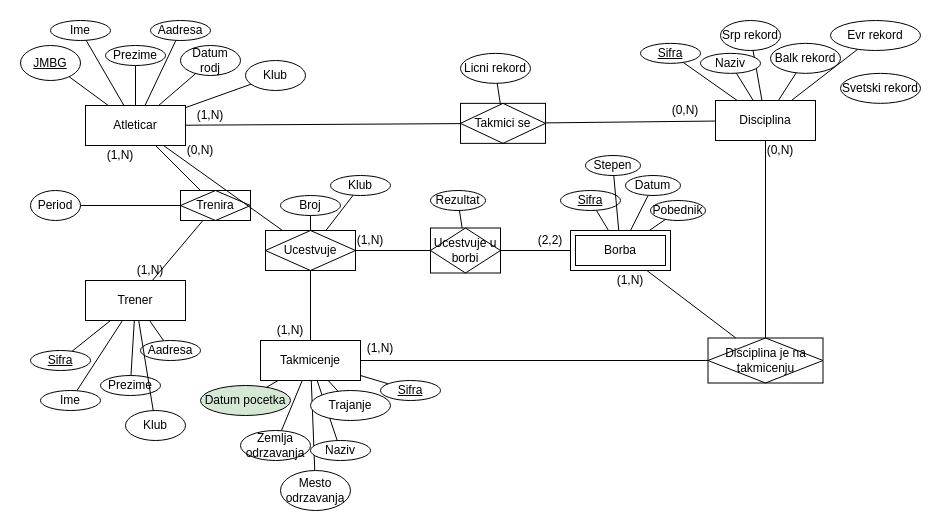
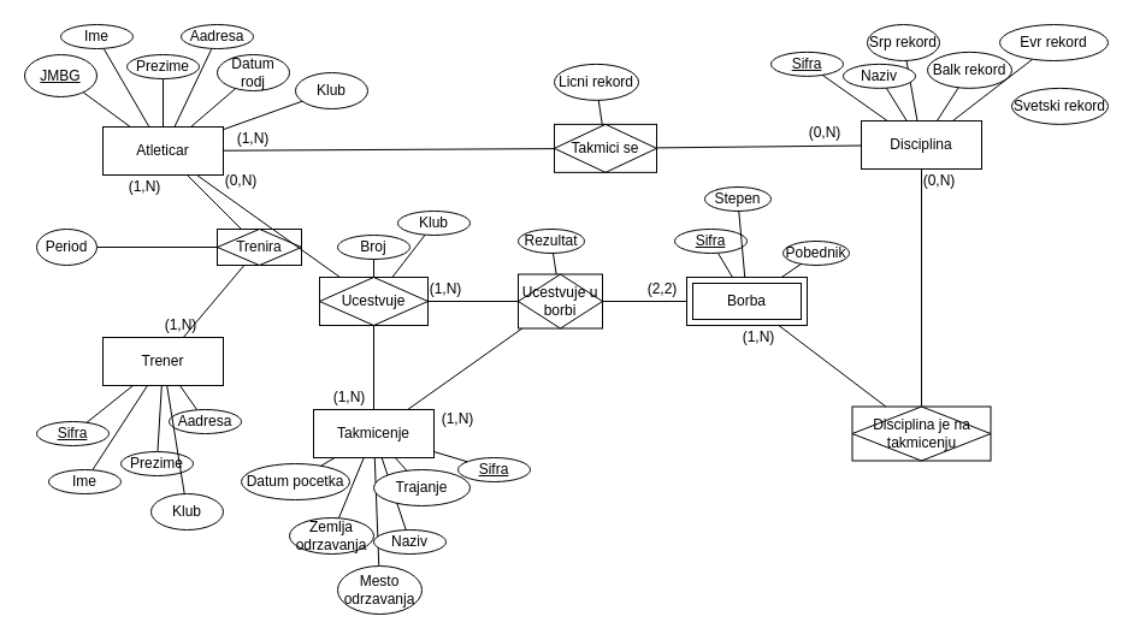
- <mxCell id="79" value="Datum" style="ellipse;whiteSpace=wrap;html=1;align=center;" vertex="1" parent="1"><mxGeometry x="625" y="175" width="55" height="20" as="geometry" /></mxCell>
- <mxCell id="80" value="" style="endArrow=none;html=1;rounded=0;" edge="1" parent="1" source="79" target="74"><mxGeometry relative="1" as="geometry"><mxPoint x="1045" y="340" as="sourcePoint" /><mxPoint x="750" y="266.491" as="targetPoint" /></mxGeometry></mxCell>
- <mxCell id="89" value="" style="endArrow=none;html=1;rounded=0;" edge="1" parent="1" source="40" target="88"><mxGeometry relative="1" as="geometry"><mxPoint x="450" y="350" as="sourcePoint" /><mxPoint x="610" y="350" as="targetPoint" /></mxGeometry></mxCell>
+ <mxCell id="89" value="" style="endArrow=none;html=1;rounded=0;" edge="1" parent="1" source="40" target="83"><mxGeometry relative="1" as="geometry"><mxPoint x="450" y="350" as="sourcePoint" /><mxPoint x="610" y="350" as="targetPoint" /></mxGeometry></mxCell>
- <mxCell id="47" value="Datum pocetka" style="ellipse;whiteSpace=wrap;html=1;align=center;fillColor=#d5e8d4;" vertex="1" parent="1"><mxGeometry x="200" y="385" width="90" height="30" as="geometry" /></mxCell>
+ <mxCell id="47" value="Datum pocetka" style="ellipse;whiteSpace=wrap;html=1;align=center;" vertex="1" parent="1"><mxGeometry x="200" y="385" width="90" height="30" as="geometry" /></mxCell>
